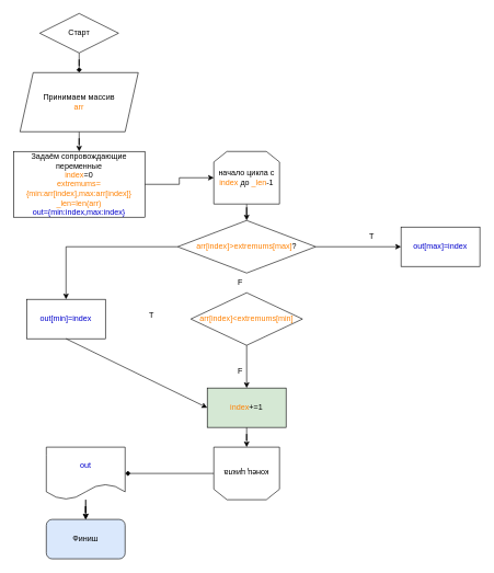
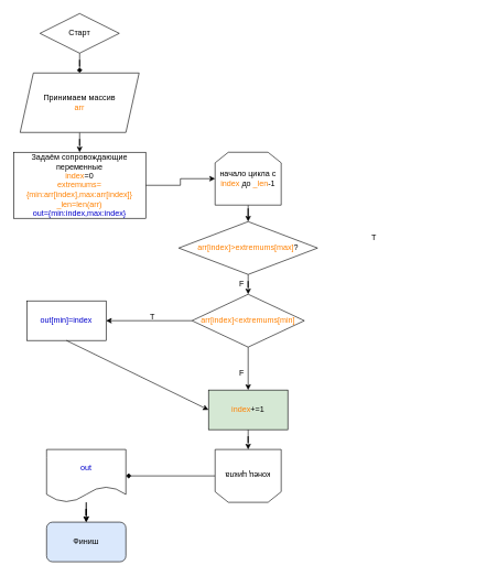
- <mxCell id="13" value="" style="edgeStyle=orthogonalEdgeStyle;rounded=0;orthogonalLoop=1;jettySize=auto;html=1;" parent="1" source="15" target="20" edge="1"><mxGeometry relative="1" as="geometry" /></mxCell>
+ <mxCell id="13" value="" style="edgeStyle=orthogonalEdgeStyle;rounded=0;orthogonalLoop=1;jettySize=auto;html=1;" parent="1" source="15" target="19" edge="1"><mxGeometry relative="1" as="geometry" /></mxCell>
- <mxCell id="14" value="" style="edgeStyle=orthogonalEdgeStyle;rounded=0;orthogonalLoop=1;jettySize=auto;html=1;fontColor=#000000;" parent="1" source="15" target="16" edge="1"><mxGeometry relative="1" as="geometry" /></mxCell>
- <mxCell id="16" value="&lt;font color=&quot;#0000cc&quot;&gt;out[max]=index&lt;/font&gt;" style="rounded=0;whiteSpace=wrap;html=1;" parent="1" vertex="1"><mxGeometry x="610" y="345" width="120" height="60" as="geometry" /></mxCell>
+ <mxCell id="17" value="" style="edgeStyle=orthogonalEdgeStyle;rounded=0;orthogonalLoop=1;jettySize=auto;html=1;" parent="1" source="19" target="20" edge="1"><mxGeometry relative="1" as="geometry" /></mxCell>
